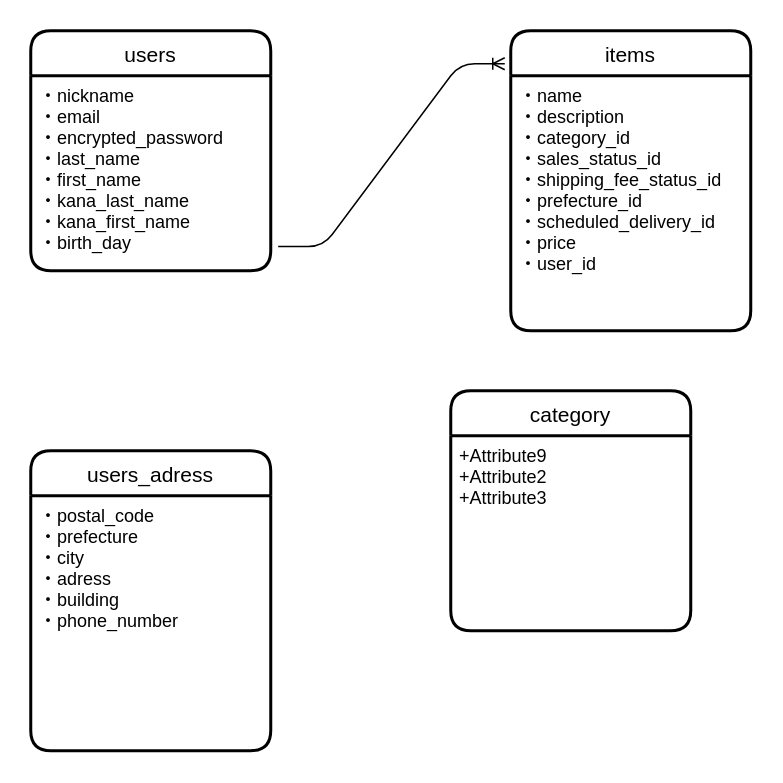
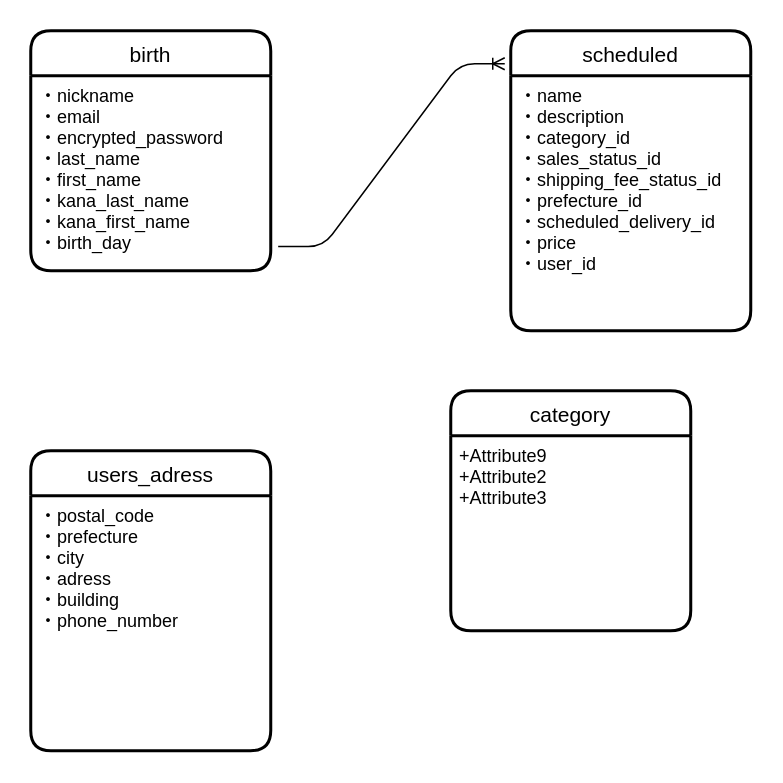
- <mxCell id="2" value="users" style="swimlane;childLayout=stackLayout;horizontal=1;startSize=30;horizontalStack=0;rounded=1;fontSize=14;fontStyle=0;strokeWidth=2;resizeParent=0;resizeLast=1;shadow=0;dashed=0;align=center;" vertex="1" parent="1"><mxGeometry x="20" y="20" width="160" height="160" as="geometry" /></mxCell>
+ <mxCell id="2" value="birth" style="swimlane;childLayout=stackLayout;horizontal=1;startSize=30;horizontalStack=0;rounded=1;fontSize=14;fontStyle=0;strokeWidth=2;resizeParent=0;resizeLast=1;shadow=0;dashed=0;align=center;" vertex="1" parent="1"><mxGeometry x="20" y="20" width="160" height="160" as="geometry" /></mxCell>
- <mxCell id="4" value="items" style="swimlane;childLayout=stackLayout;horizontal=1;startSize=30;horizontalStack=0;rounded=1;fontSize=14;fontStyle=0;strokeWidth=2;resizeParent=0;resizeLast=1;shadow=0;dashed=0;align=center;" vertex="1" parent="1"><mxGeometry x="340" y="20" width="160" height="200" as="geometry"><mxRectangle x="400" y="40" width="70" height="30" as="alternateBounds" /></mxGeometry></mxCell>
+ <mxCell id="4" value="scheduled" style="swimlane;childLayout=stackLayout;horizontal=1;startSize=30;horizontalStack=0;rounded=1;fontSize=14;fontStyle=0;strokeWidth=2;resizeParent=0;resizeLast=1;shadow=0;dashed=0;align=center;" vertex="1" parent="1"><mxGeometry x="340" y="20" width="160" height="200" as="geometry"><mxRectangle x="400" y="40" width="70" height="30" as="alternateBounds" /></mxGeometry></mxCell>
